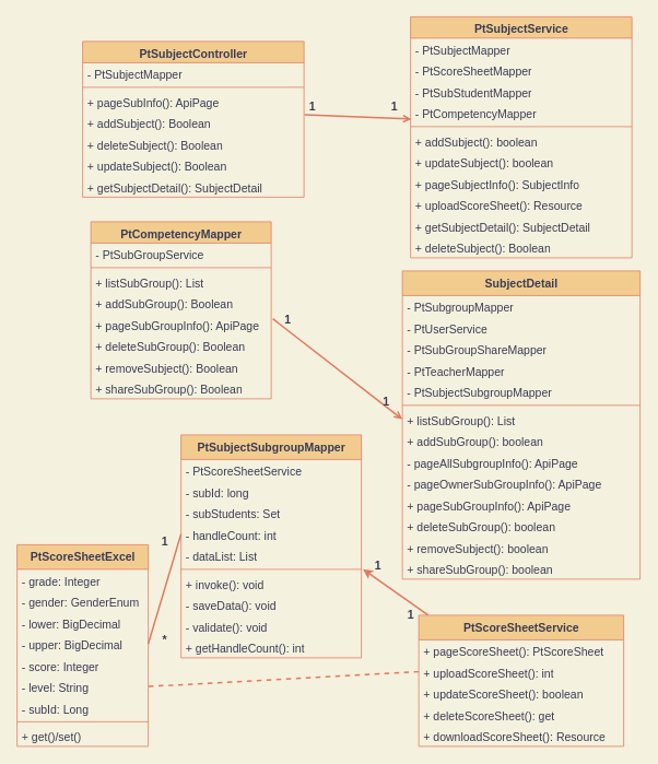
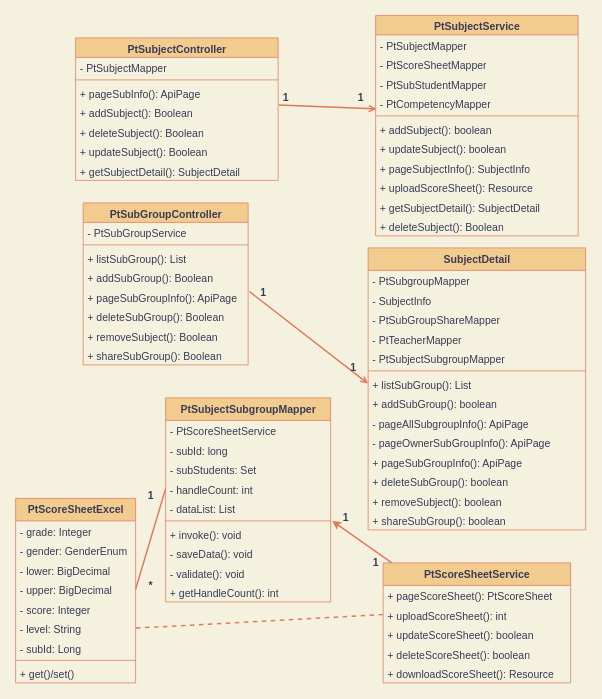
- <mxCell id="2" value="PtCompetencyMapper" style="swimlane;html=1;fontStyle=1;align=center;verticalAlign=top;childLayout=stackLayout;horizontal=1;startSize=26;horizontalStack=0;resizeParent=1;resizeLast=0;collapsible=1;marginBottom=0;swimlaneFillColor=none;rounded=0;shadow=0;comic=0;labelBackgroundColor=none;strokeWidth=1;fillColor=#F2CC8F;fontFamily=Helvetica;fontSize=14;strokeColor=#E07A5F;fontColor=#393C56;" parent="1" vertex="1"><mxGeometry x="110" y="270" width="220" height="216" as="geometry" /></mxCell>
+ <mxCell id="2" value="PtSubGroupController" style="swimlane;html=1;fontStyle=1;align=center;verticalAlign=top;childLayout=stackLayout;horizontal=1;startSize=26;horizontalStack=0;resizeParent=1;resizeLast=0;collapsible=1;marginBottom=0;swimlaneFillColor=none;rounded=0;shadow=0;comic=0;labelBackgroundColor=none;strokeWidth=1;fillColor=#F2CC8F;fontFamily=Helvetica;fontSize=14;strokeColor=#E07A5F;fontColor=#393C56;" parent="1" vertex="1"><mxGeometry x="110" y="270" width="220" height="216" as="geometry" /></mxCell>
- <mxCell id="32" value="- PtUserService" style="text;html=1;strokeColor=none;fillColor=none;align=left;verticalAlign=top;spacingLeft=4;spacingRight=4;whiteSpace=wrap;overflow=hidden;rotatable=0;points=[[0,0.5],[1,0.5]];portConstraint=eastwest;fontSize=14;fontColor=#393C56;fontFamily=Helvetica;" parent="30" vertex="1"><mxGeometry y="56" width="290" height="26" as="geometry" /></mxCell>
+ <mxCell id="32" value="- SubjectInfo" style="text;html=1;strokeColor=none;fillColor=none;align=left;verticalAlign=top;spacingLeft=4;spacingRight=4;whiteSpace=wrap;overflow=hidden;rotatable=0;points=[[0,0.5],[1,0.5]];portConstraint=eastwest;fontSize=14;fontColor=#393C56;fontFamily=Helvetica;" parent="30" vertex="1"><mxGeometry y="56" width="290" height="26" as="geometry" /></mxCell>
- <mxCell id="28" value="+ deleteScoreSheet(): get" style="text;html=1;strokeColor=none;fillColor=none;align=left;verticalAlign=top;spacingLeft=4;spacingRight=4;whiteSpace=wrap;overflow=hidden;rotatable=0;points=[[0,0.5],[1,0.5]];portConstraint=eastwest;fontSize=14;fontColor=#393C56;fontFamily=Helvetica;" parent="24" vertex="1"><mxGeometry y="108" width="250" height="26" as="geometry" /></mxCell>
+ <mxCell id="28" value="+ deleteScoreSheet(): boolean" style="text;html=1;strokeColor=none;fillColor=none;align=left;verticalAlign=top;spacingLeft=4;spacingRight=4;whiteSpace=wrap;overflow=hidden;rotatable=0;points=[[0,0.5],[1,0.5]];portConstraint=eastwest;fontSize=14;fontColor=#393C56;fontFamily=Helvetica;" parent="24" vertex="1"><mxGeometry y="108" width="250" height="26" as="geometry" /></mxCell>
